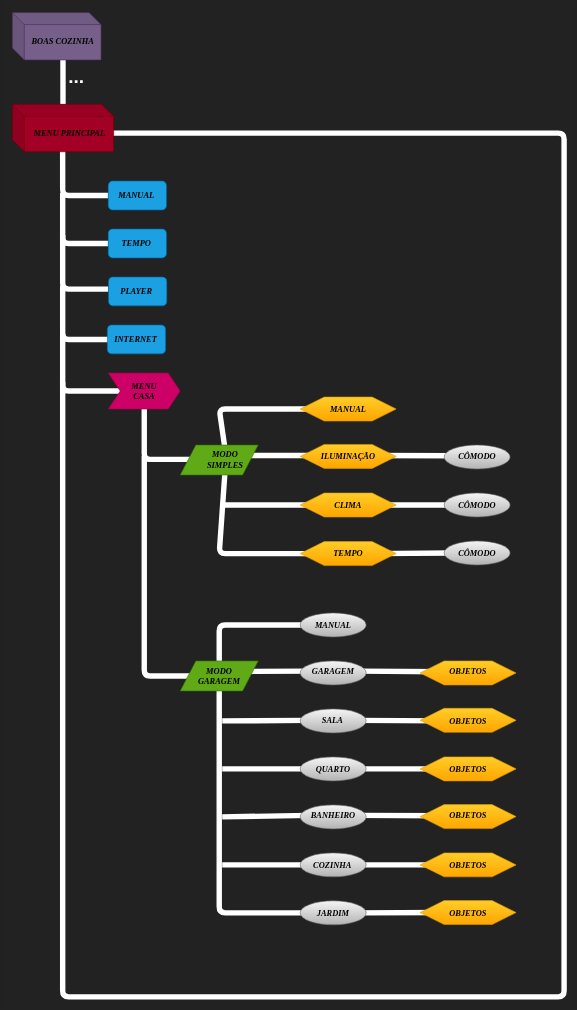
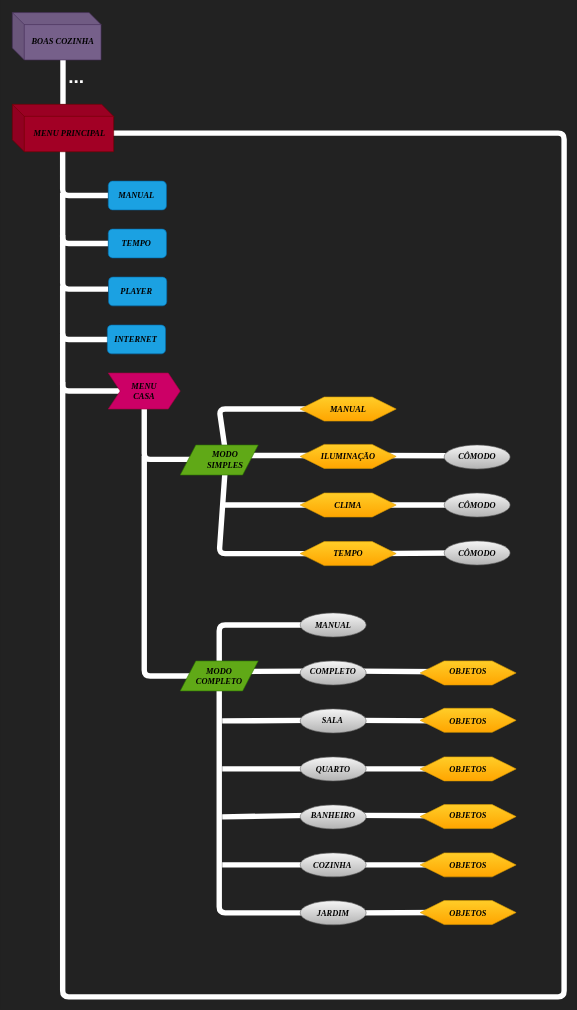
- <mxCell id="72" value="&lt;h3&gt;&lt;font face=&quot;Comic Sans MS&quot;&gt;&lt;i&gt;GARAGEM&lt;/i&gt;&lt;/font&gt;&lt;/h3&gt;" style="text;html=1;strokeColor=none;fillColor=none;align=center;verticalAlign=middle;whiteSpace=wrap;rounded=0;" parent="1" vertex="1"><mxGeometry x="515" y="1103" width="80" height="30" as="geometry" /></mxCell>
+ <mxCell id="72" value="&lt;h3&gt;&lt;font face=&quot;Comic Sans MS&quot;&gt;&lt;i&gt;COMPLETO&lt;/i&gt;&lt;/font&gt;&lt;/h3&gt;" style="text;html=1;strokeColor=none;fillColor=none;align=center;verticalAlign=middle;whiteSpace=wrap;rounded=0;" parent="1" vertex="1"><mxGeometry x="515" y="1103" width="80" height="30" as="geometry" /></mxCell>
- <mxCell id="63" value="&lt;h3&gt;&lt;font face=&quot;Comic Sans MS&quot;&gt;&lt;i&gt;MODO GARAGEM&lt;/i&gt;&lt;/font&gt;&lt;/h3&gt;" style="text;html=1;strokeColor=none;fillColor=none;align=center;verticalAlign=middle;whiteSpace=wrap;rounded=0;" parent="1" vertex="1"><mxGeometry x="325" y="1111" width="80" height="30" as="geometry" /></mxCell>
+ <mxCell id="63" value="&lt;h3&gt;&lt;font face=&quot;Comic Sans MS&quot;&gt;&lt;i&gt;MODO COMPLETO&lt;/i&gt;&lt;/font&gt;&lt;/h3&gt;" style="text;html=1;strokeColor=none;fillColor=none;align=center;verticalAlign=middle;whiteSpace=wrap;rounded=0;" parent="1" vertex="1"><mxGeometry x="325" y="1111" width="80" height="30" as="geometry" /></mxCell>
